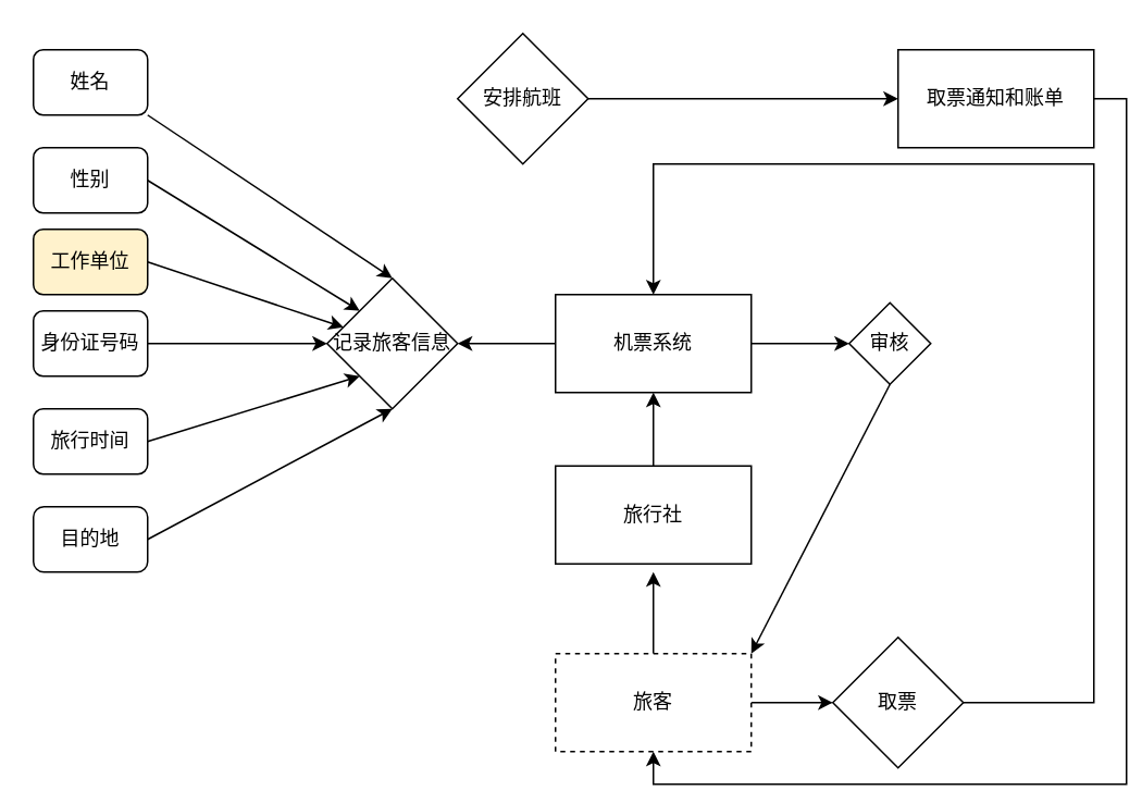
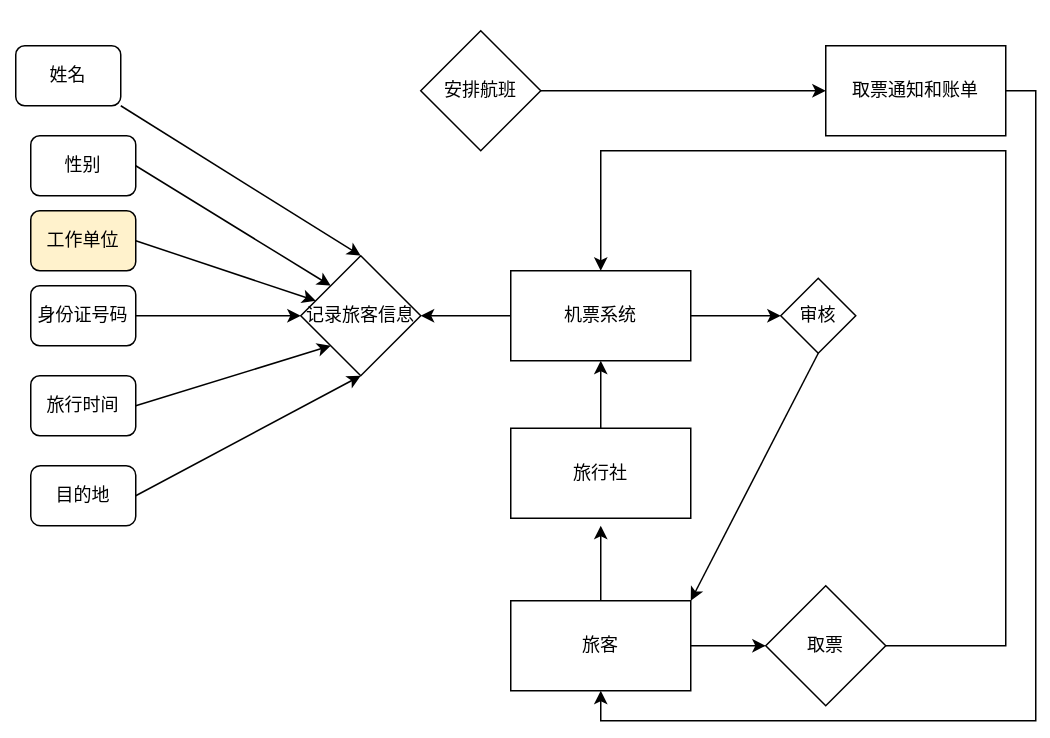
- <mxCell id="12" value="姓名" style="rounded=1;whiteSpace=wrap;html=1;" vertex="1" parent="1"><mxGeometry x="20" y="30" width="70" height="40" as="geometry" /></mxCell>
+ <mxCell id="12" value="姓名" style="rounded=1;whiteSpace=wrap;html=1;" vertex="1" parent="1"><mxGeometry x="10" y="30" width="70" height="40" as="geometry" /></mxCell>
- <mxCell id="7" value="旅客" style="rounded=0;whiteSpace=wrap;html=1;dashed=1;" vertex="1" parent="1"><mxGeometry x="340" y="400" width="120" height="60" as="geometry" /></mxCell>
+ <mxCell id="7" value="旅客" style="rounded=0;whiteSpace=wrap;html=1;" vertex="1" parent="1"><mxGeometry x="340" y="400" width="120" height="60" as="geometry" /></mxCell>
